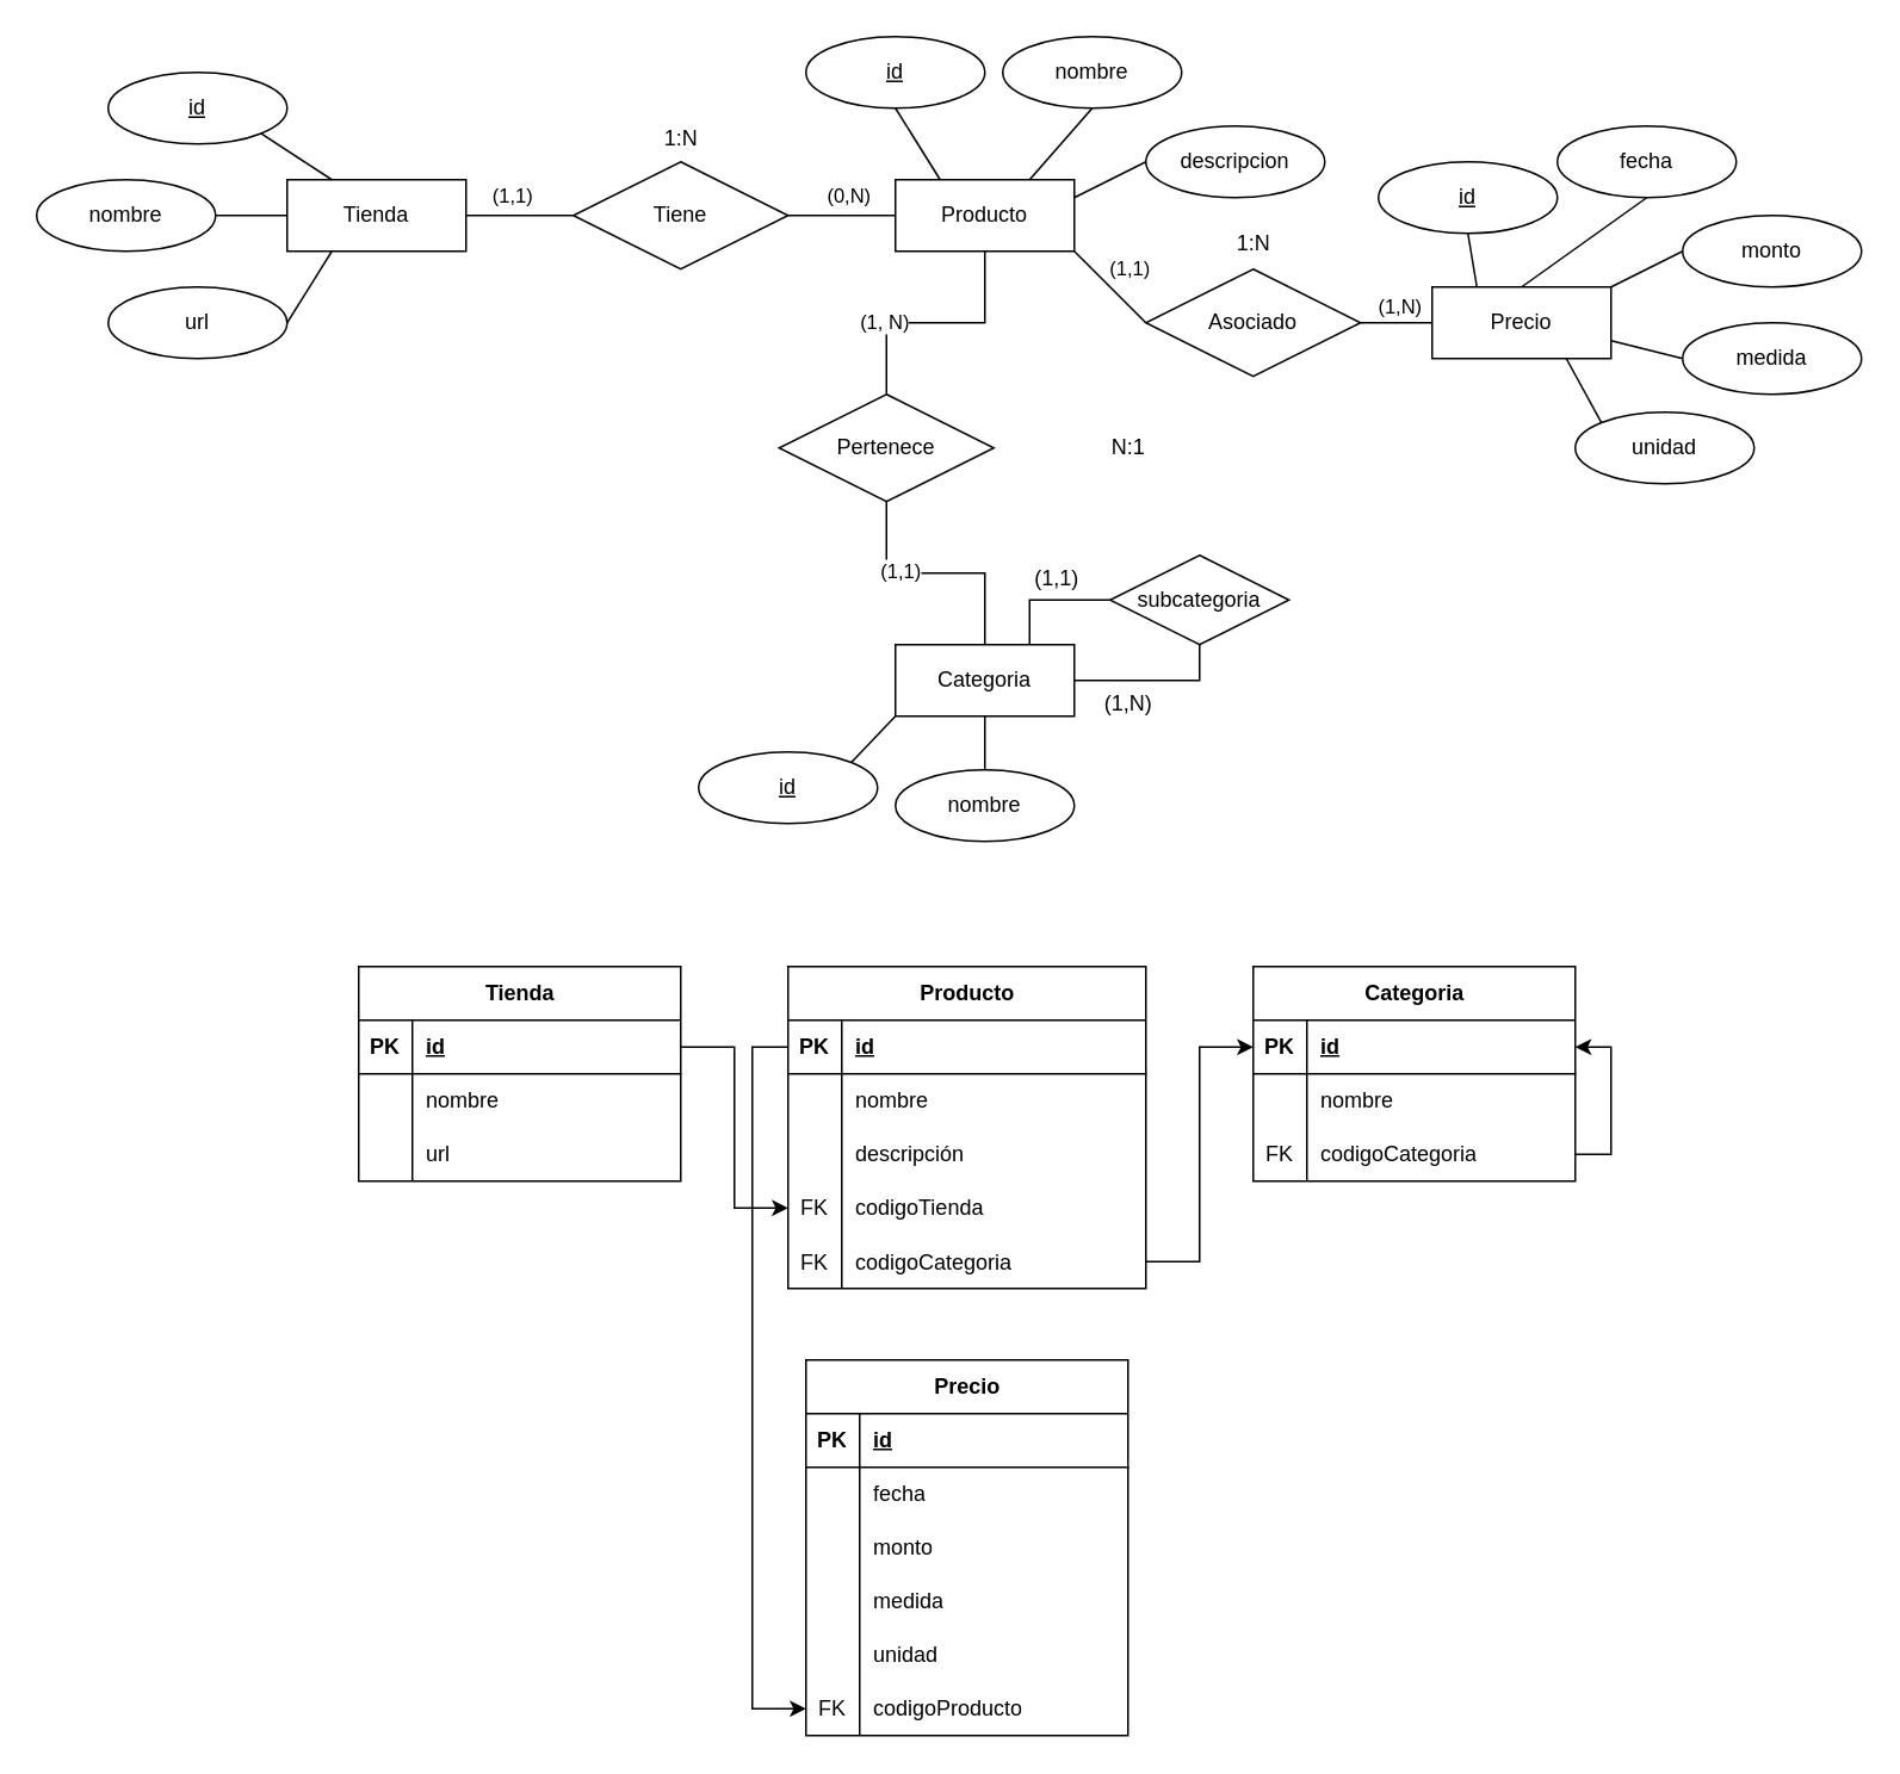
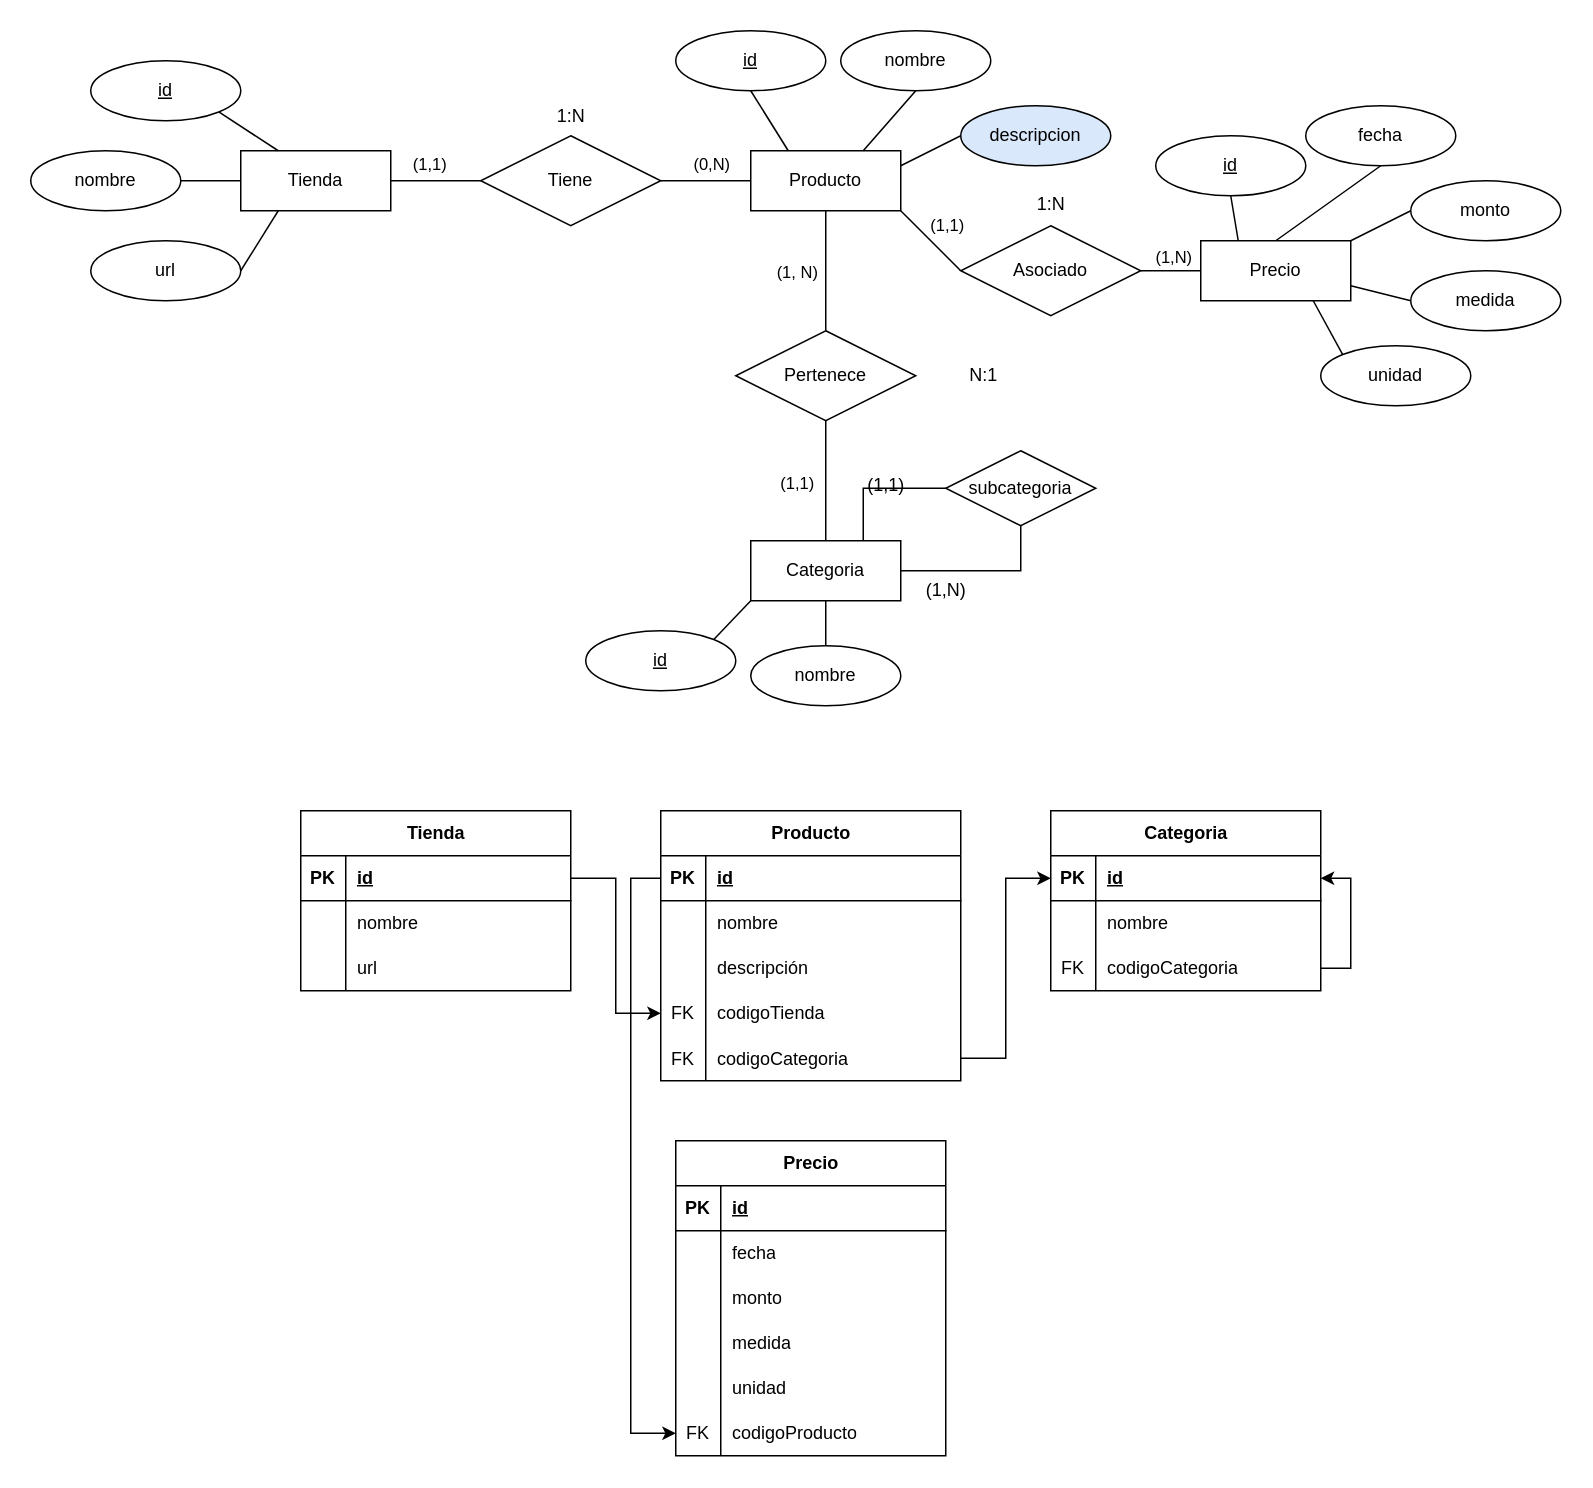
- <mxCell id="37" value="descripcion" style="ellipse;whiteSpace=wrap;html=1;align=center;" parent="1" vertex="1"><mxGeometry x="640" y="70" width="100" height="40" as="geometry" /></mxCell>
+ <mxCell id="37" value="descripcion" style="ellipse;whiteSpace=wrap;html=1;align=center;fillColor=#dae8fc;" parent="1" vertex="1"><mxGeometry x="640" y="70" width="100" height="40" as="geometry" /></mxCell>
- <mxCell id="23" value="Pertenece" style="shape=rhombus;perimeter=rhombusPerimeter;whiteSpace=wrap;html=1;align=center;" parent="1" vertex="1"><mxGeometry x="435" y="220" width="120" height="60" as="geometry" /></mxCell>
+ <mxCell id="23" value="Pertenece" style="shape=rhombus;perimeter=rhombusPerimeter;whiteSpace=wrap;html=1;align=center;" parent="1" vertex="1"><mxGeometry x="490" y="220" width="120" height="60" as="geometry" /></mxCell>
- <mxCell id="50" value="N:1" style="text;html=1;align=center;verticalAlign=middle;resizable=0;points=[];autosize=1;strokeColor=none;fillColor=none;" parent="1" vertex="1"><mxGeometry x="610" y="235" width="40" height="30" as="geometry" /></mxCell>
+ <mxCell id="50" value="N:1" style="text;html=1;align=center;verticalAlign=middle;resizable=0;points=[];autosize=1;strokeColor=none;fillColor=none;" parent="1" vertex="1"><mxGeometry x="635" y="235" width="40" height="30" as="geometry" /></mxCell>
- <mxCell id="27" value="subcategoria" style="shape=rhombus;perimeter=rhombusPerimeter;whiteSpace=wrap;html=1;align=center;" parent="1" vertex="1"><mxGeometry x="620" y="310" width="100" height="50" as="geometry" /></mxCell>
+ <mxCell id="27" value="subcategoria" style="shape=rhombus;perimeter=rhombusPerimeter;whiteSpace=wrap;html=1;align=center;" parent="1" vertex="1"><mxGeometry x="630" y="300" width="100" height="50" as="geometry" /></mxCell>
